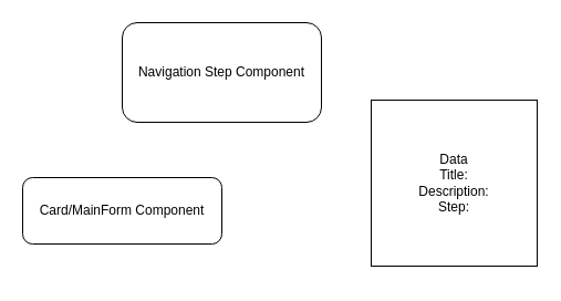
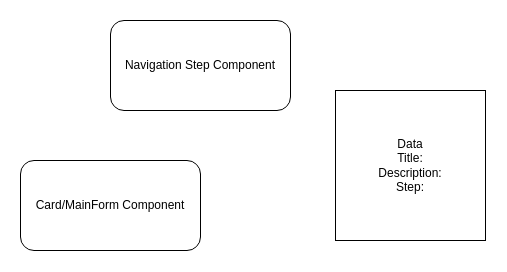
- <mxCell id="3" value="Card/MainForm Component" style="rounded=1;whiteSpace=wrap;html=1;" vertex="1" parent="1"><mxGeometry x="20" y="160" width="180" height="60" as="geometry" /></mxCell>
+ <mxCell id="3" value="Card/MainForm Component" style="rounded=1;whiteSpace=wrap;html=1;" vertex="1" parent="1"><mxGeometry x="20" y="160" width="180" height="90" as="geometry" /></mxCell>
